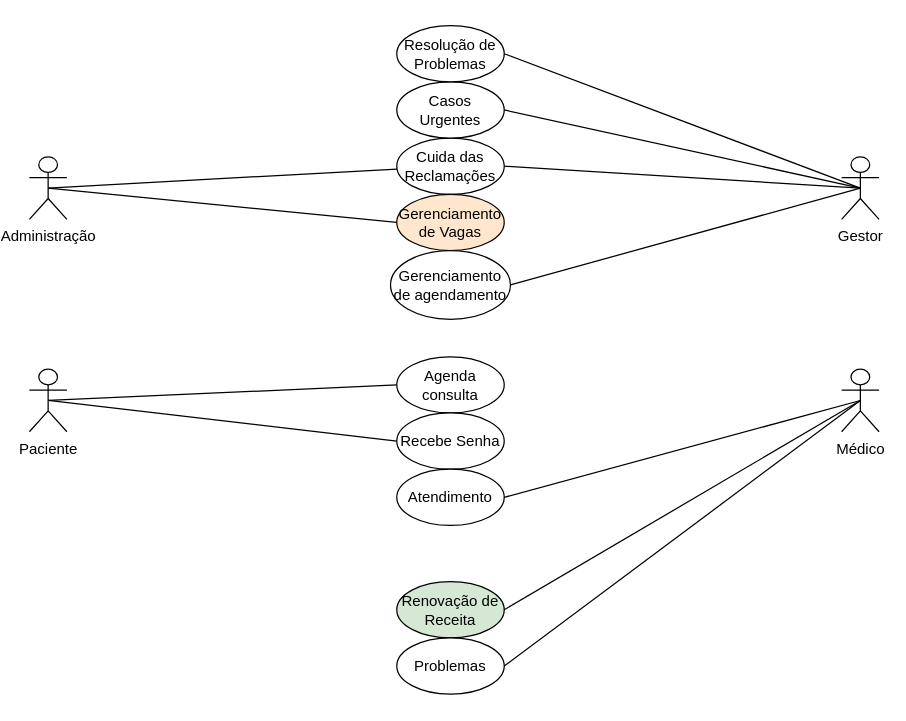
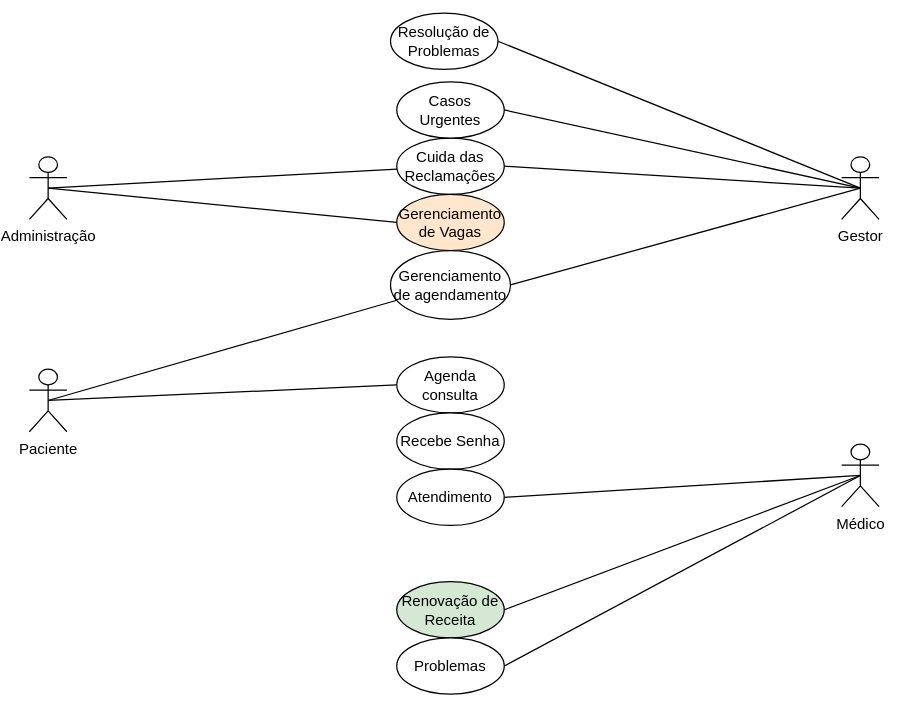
- <mxCell id="8" value="Resolução de Problemas" style="ellipse;whiteSpace=wrap;html=1;" vertex="1" parent="1"><mxGeometry x="314" y="20" width="86" height="45" as="geometry" /></mxCell>
+ <mxCell id="8" value="Resolução de Problemas" style="ellipse;whiteSpace=wrap;html=1;" vertex="1" parent="1"><mxGeometry x="309" y="10" width="86" height="45" as="geometry" /></mxCell>
- <mxCell id="18" value="Médico" style="shape=umlActor;verticalLabelPosition=bottom;verticalAlign=top;html=1;outlineConnect=0;" vertex="1" parent="1"><mxGeometry x="670" y="295" width="30" height="50" as="geometry" /></mxCell>
+ <mxCell id="18" value="Médico" style="shape=umlActor;verticalLabelPosition=bottom;verticalAlign=top;html=1;outlineConnect=0;" vertex="1" parent="1"><mxGeometry x="670" y="355" width="30" height="50" as="geometry" /></mxCell>
- <mxCell id="23" value="" style="endArrow=none;html=1;rounded=0;exitX=0.5;exitY=0.5;exitDx=0;exitDy=0;exitPerimeter=0;entryX=0;entryY=0.5;entryDx=0;entryDy=0;" edge="1" parent="1" source="15" target="17"><mxGeometry width="50" height="50" relative="1" as="geometry"><mxPoint x="45" y="330" as="sourcePoint" /><mxPoint x="324" y="318" as="targetPoint" /></mxGeometry></mxCell>
+ <mxCell id="23" value="" style="endArrow=none;html=1;rounded=0;exitX=0.5;exitY=0.5;exitDx=0;exitDy=0;exitPerimeter=0;" edge="1" parent="1" source="15" target="6"><mxGeometry width="50" height="50" relative="1" as="geometry"><mxPoint x="45" y="330" as="sourcePoint" /><mxPoint x="324" y="318" as="targetPoint" /></mxGeometry></mxCell>
